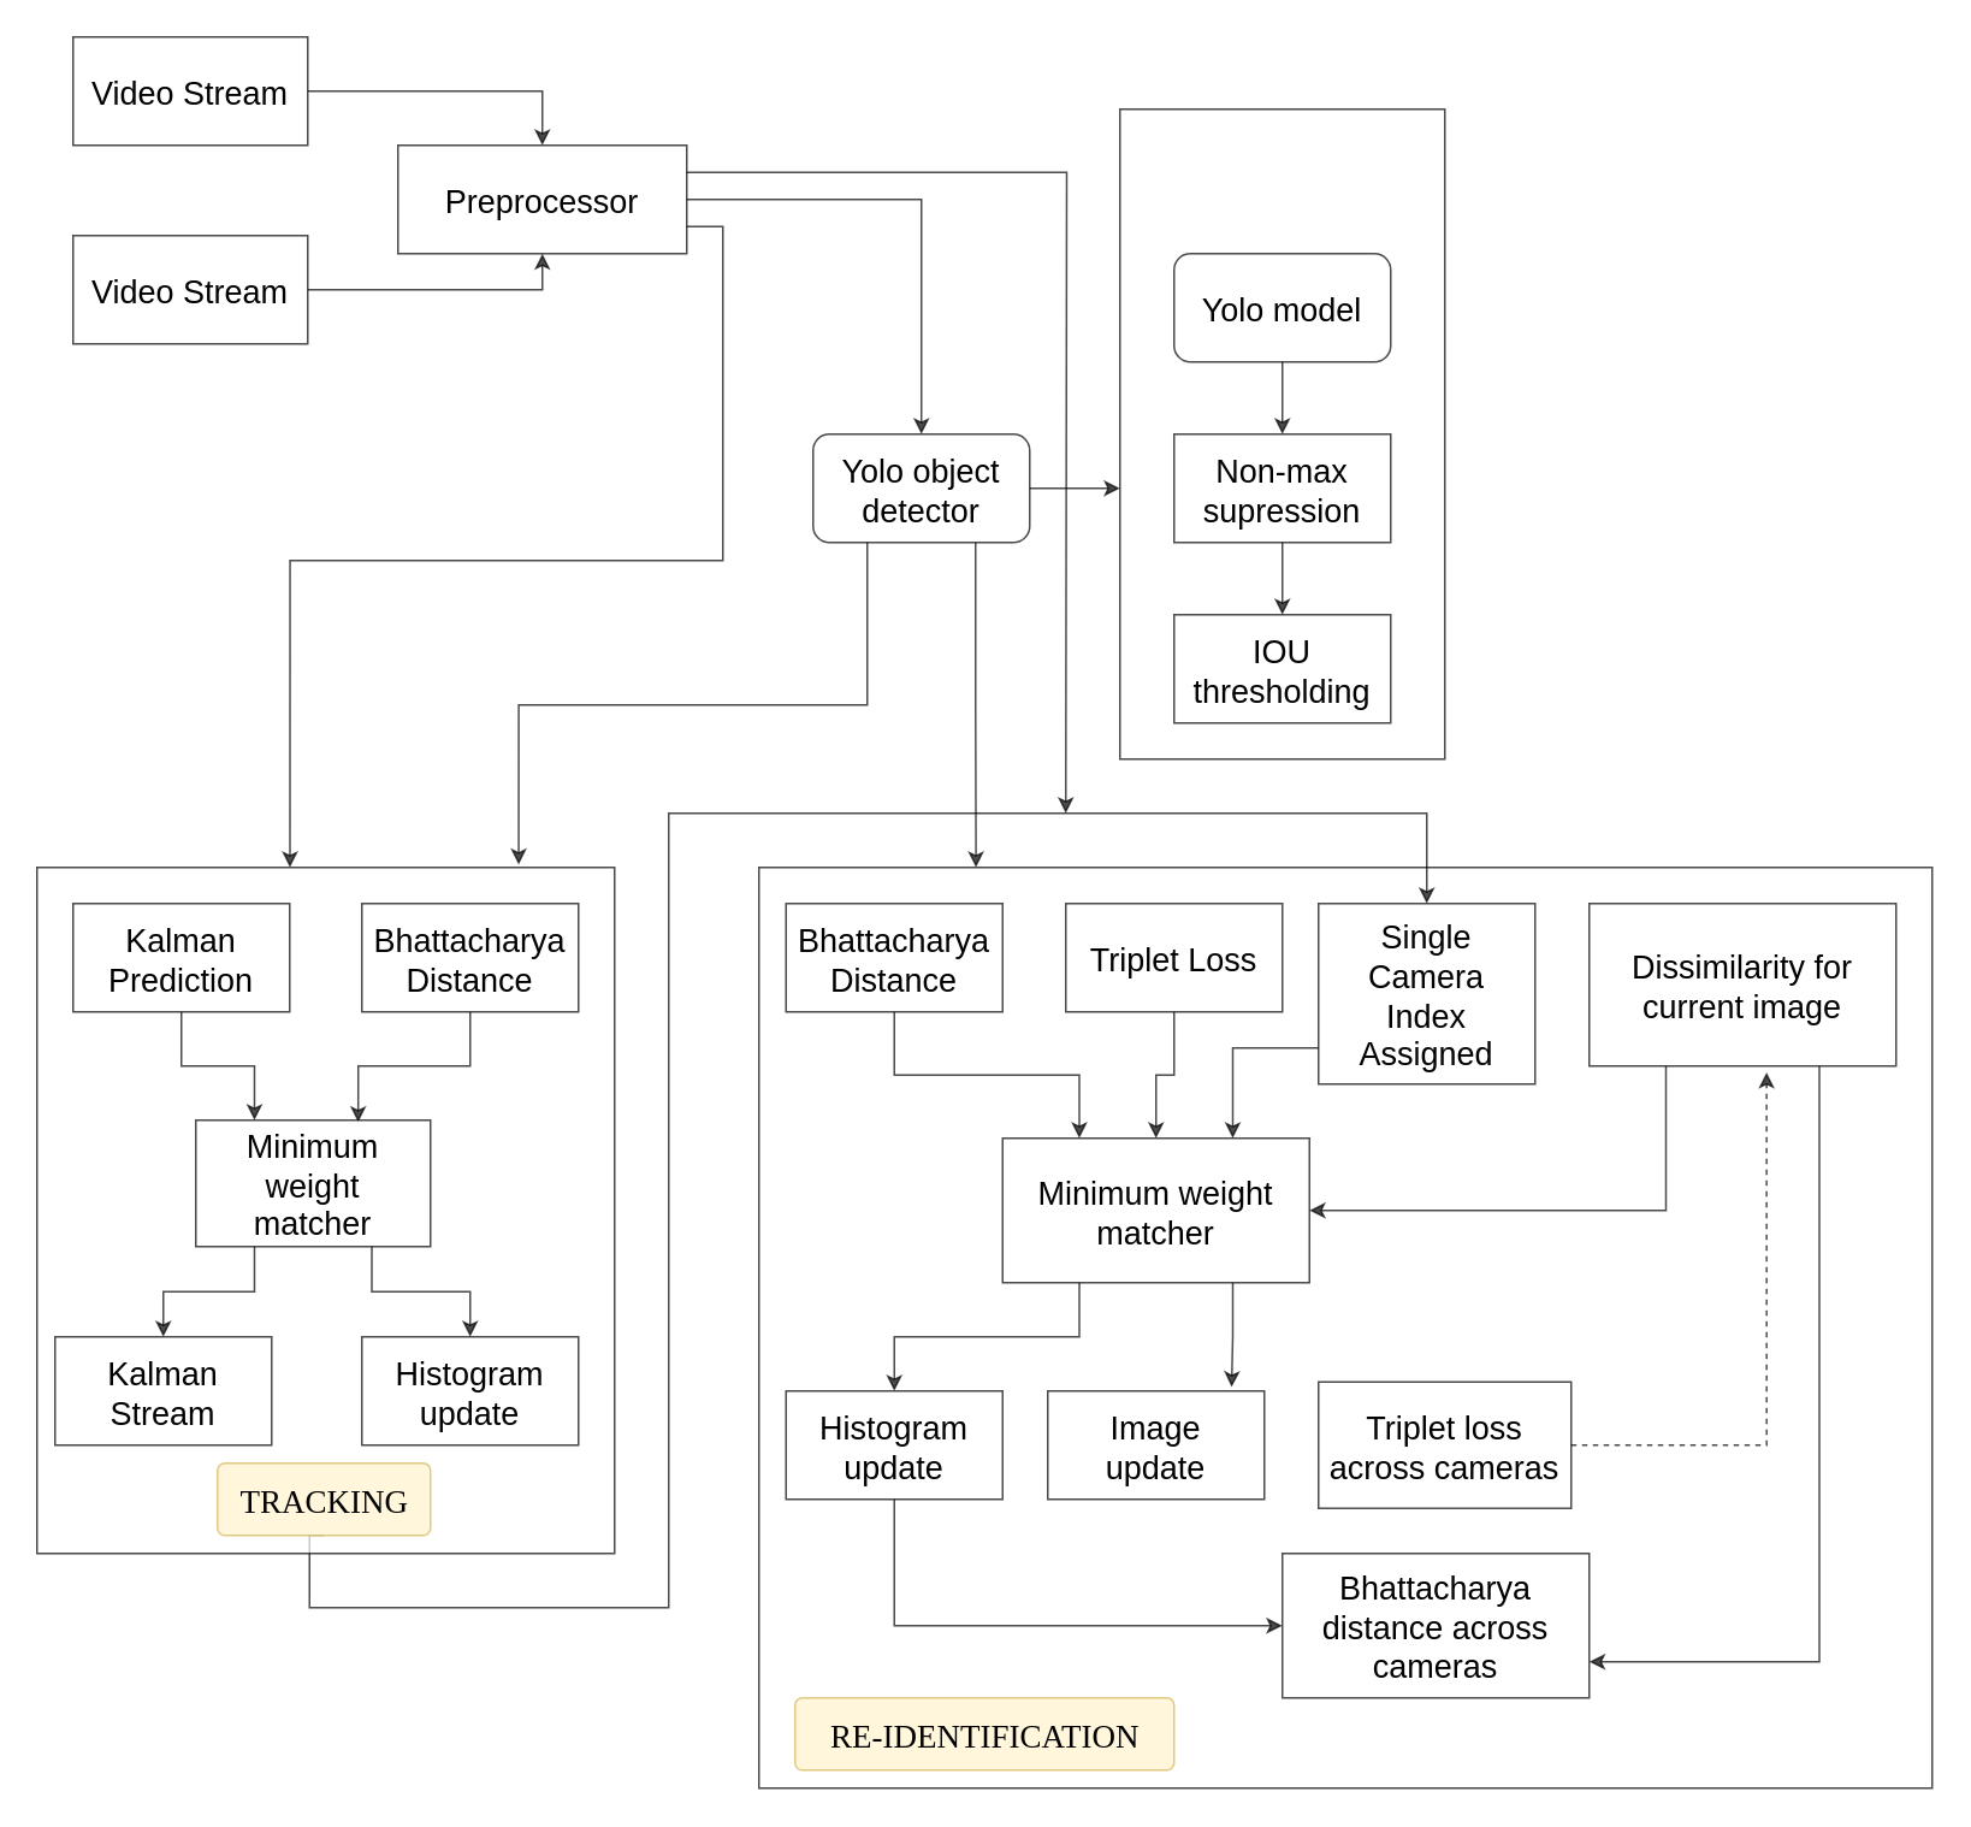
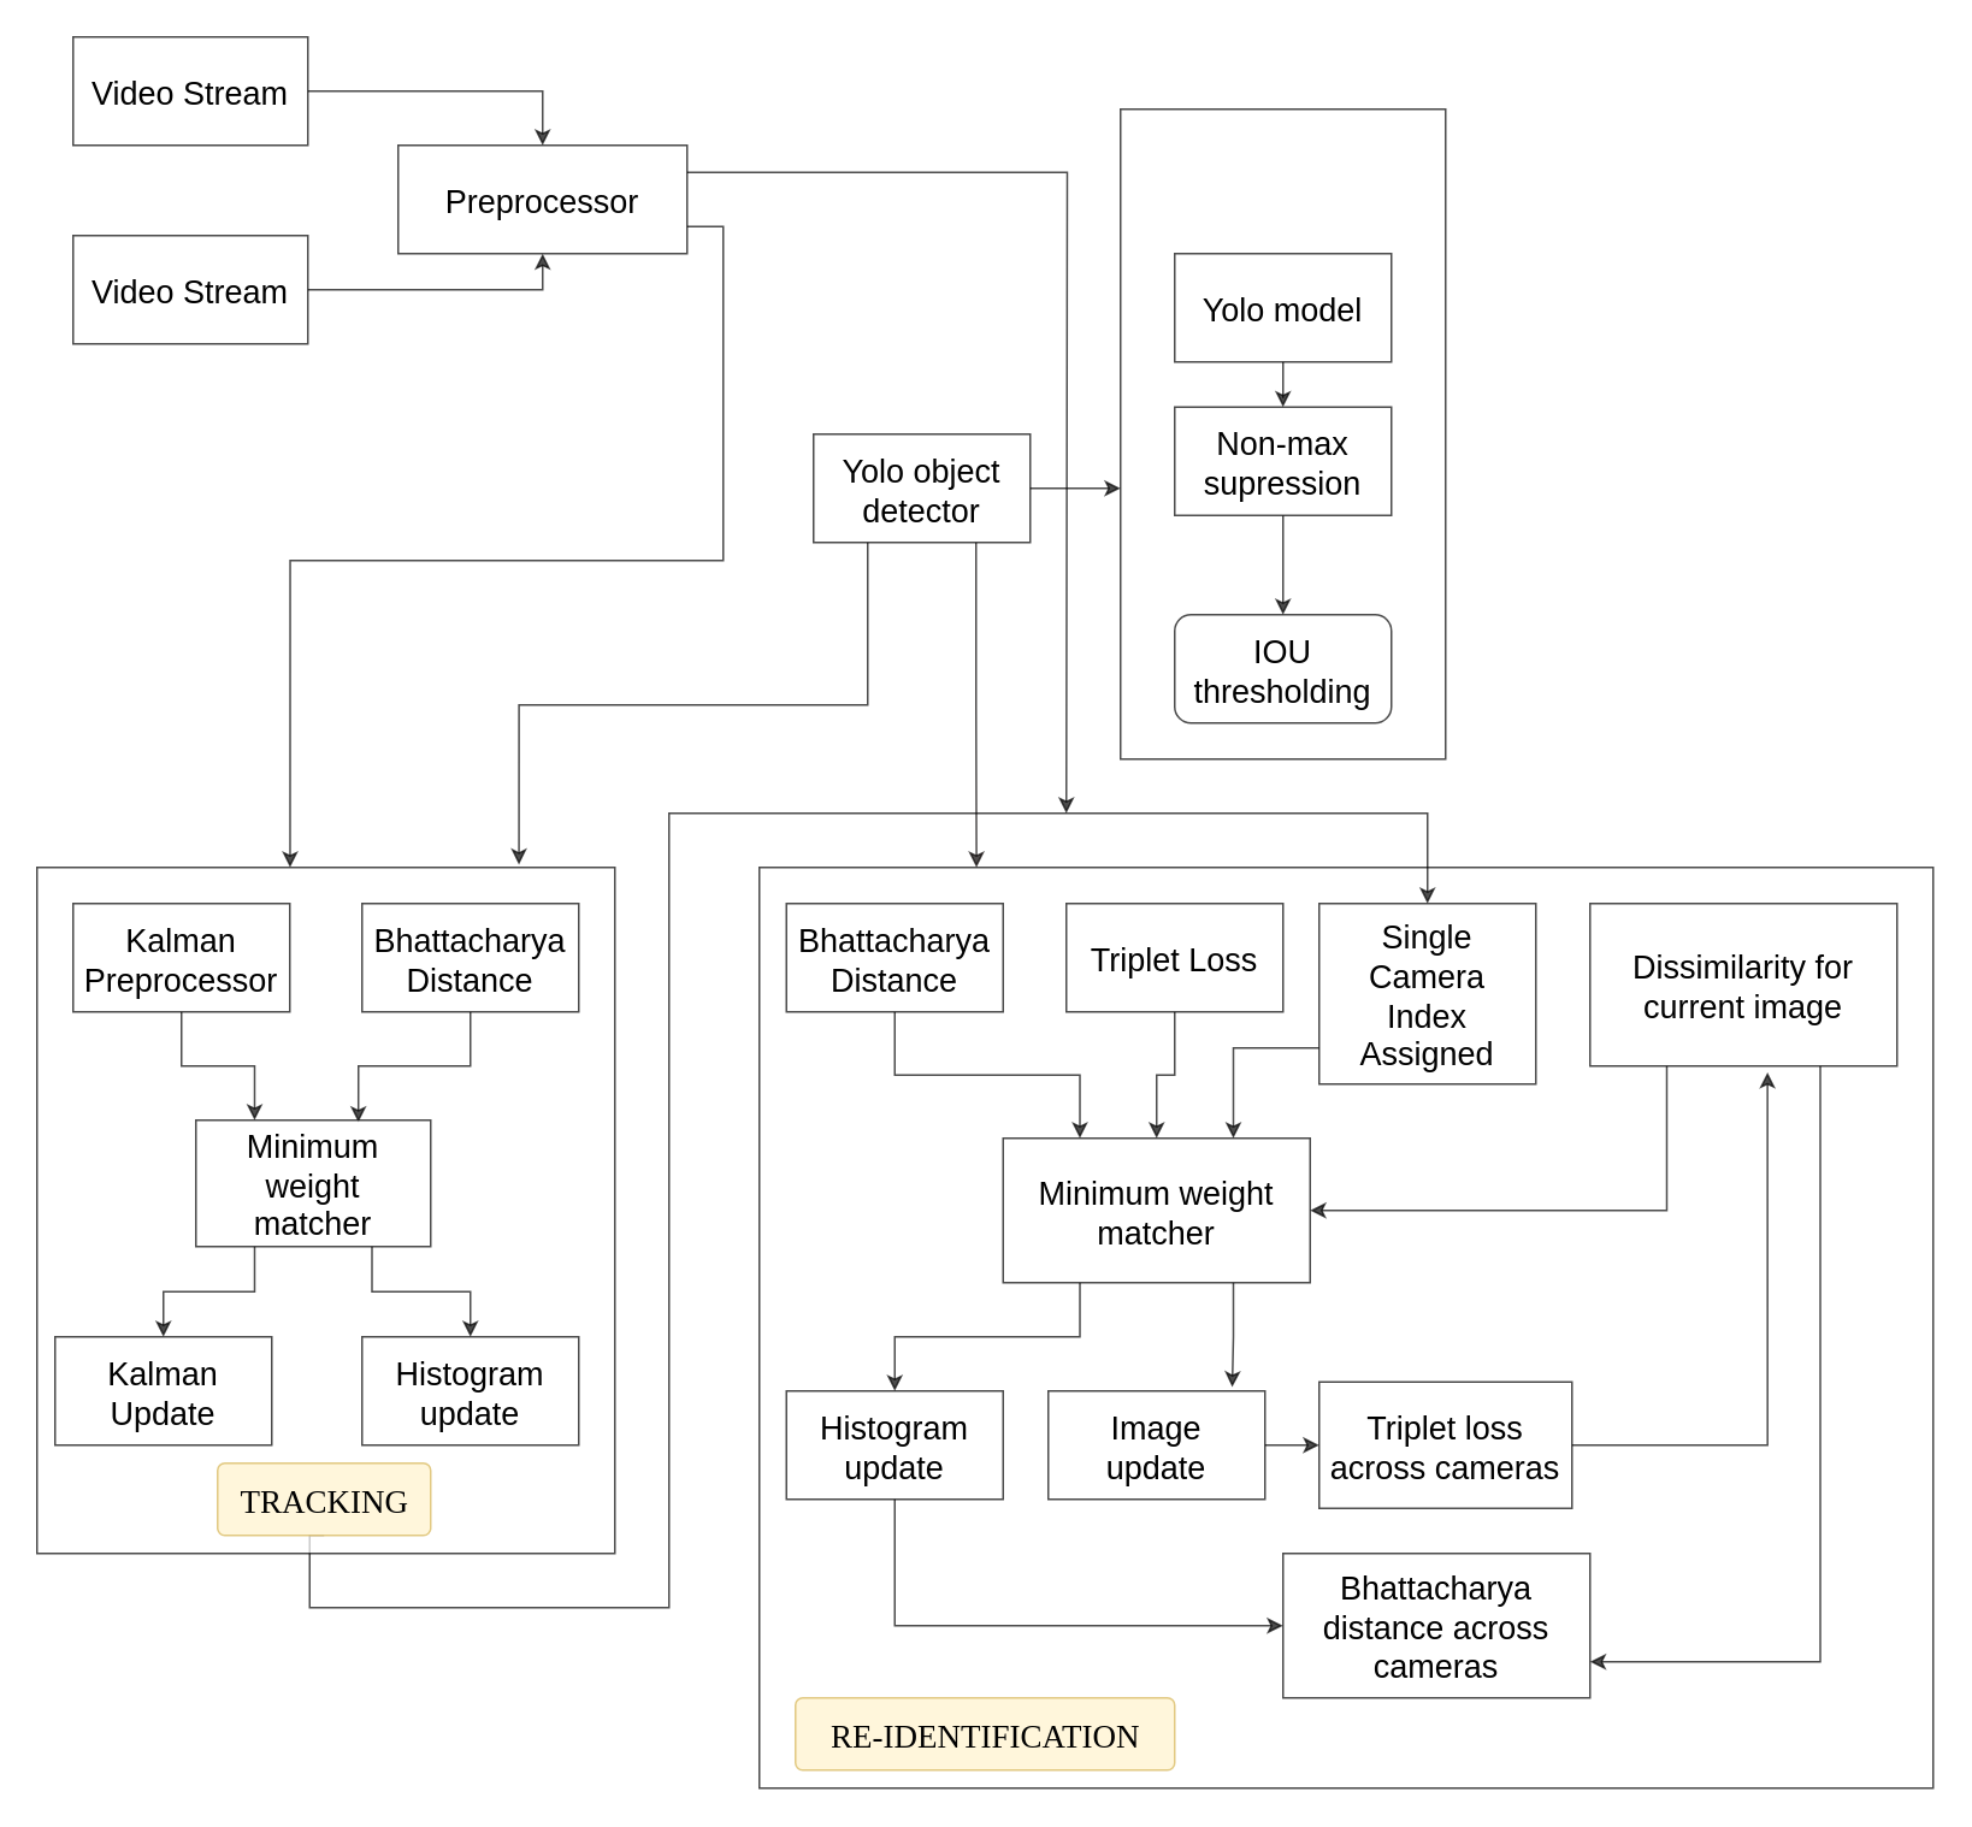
- <mxCell id="8" style="edgeStyle=orthogonalEdgeStyle;rounded=0;orthogonalLoop=1;jettySize=auto;html=1;exitX=1;exitY=0.5;exitDx=0;exitDy=0;fontSize=18;spacing=6;spacingTop=4;opacity=70;" edge="1" parent="1" source="11" target="15"><mxGeometry relative="1" as="geometry"><Array as="points"><mxPoint x="510" y="110" /></Array></mxGeometry></mxCell>
- <mxCell id="20" value="Yolo model" style="whiteSpace=wrap;html=1;fontSize=18;spacing=6;spacingTop=4;opacity=70;rounded=1;" vertex="1" parent="1"><mxGeometry x="650" y="140" width="120" height="60" as="geometry" /></mxCell>
+ <mxCell id="20" value="Yolo model" style="rounded=0;whiteSpace=wrap;html=1;fontSize=18;spacing=6;spacingTop=4;opacity=70;" vertex="1" parent="1"><mxGeometry x="650" y="140" width="120" height="60" as="geometry" /></mxCell>
- <mxCell id="15" value="Yolo object detector" style="whiteSpace=wrap;html=1;fontSize=18;spacing=6;spacingTop=4;opacity=70;rounded=1;" vertex="1" parent="1"><mxGeometry x="450" y="240" width="120" height="60" as="geometry" /></mxCell>
+ <mxCell id="15" value="Yolo object detector" style="rounded=0;whiteSpace=wrap;html=1;fontSize=18;spacing=6;spacingTop=4;opacity=70;" vertex="1" parent="1"><mxGeometry x="450" y="240" width="120" height="60" as="geometry" /></mxCell>
- <mxCell id="18" value="Non-max supression" style="rounded=0;whiteSpace=wrap;html=1;fontSize=18;spacing=6;spacingTop=4;opacity=70;" vertex="1" parent="1"><mxGeometry x="650" y="240" width="120" height="60" as="geometry" /></mxCell>
+ <mxCell id="18" value="Non-max supression" style="rounded=0;whiteSpace=wrap;html=1;fontSize=18;spacing=6;spacingTop=4;opacity=70;" vertex="1" parent="1"><mxGeometry x="650" y="225" width="120" height="60" as="geometry" /></mxCell>
- <mxCell id="16" value="IOU thresholding" style="rounded=0;whiteSpace=wrap;html=1;fontSize=18;spacing=6;spacingTop=4;opacity=70;" vertex="1" parent="1"><mxGeometry x="650" y="340" width="120" height="60" as="geometry" /></mxCell>
+ <mxCell id="16" value="IOU thresholding" style="whiteSpace=wrap;html=1;fontSize=18;spacing=6;spacingTop=4;opacity=70;rounded=1;" vertex="1" parent="1"><mxGeometry x="650" y="340" width="120" height="60" as="geometry" /></mxCell>
- <mxCell id="24" value="Kalman Prediction" style="rounded=0;whiteSpace=wrap;html=1;fontSize=18;spacing=6;spacingTop=4;opacity=70;" vertex="1" parent="1"><mxGeometry x="40" y="500" width="120" height="60" as="geometry" /></mxCell>
+ <mxCell id="24" value="Kalman Preprocessor" style="rounded=0;whiteSpace=wrap;html=1;fontSize=18;spacing=6;spacingTop=4;opacity=70;" vertex="1" parent="1"><mxGeometry x="40" y="500" width="120" height="60" as="geometry" /></mxCell>
- <mxCell id="45" style="edgeStyle=orthogonalEdgeStyle;rounded=0;orthogonalLoop=1;jettySize=auto;html=1;exitX=1;exitY=0.5;exitDx=0;exitDy=0;entryX=0.578;entryY=1.039;entryDx=0;entryDy=0;entryPerimeter=0;fontSize=18;spacing=6;spacingTop=4;opacity=70;dashed=1;" edge="1" parent="1" source="46" target="49"><mxGeometry relative="1" as="geometry" /></mxCell>
+ <mxCell id="45" style="edgeStyle=orthogonalEdgeStyle;rounded=0;orthogonalLoop=1;jettySize=auto;html=1;exitX=1;exitY=0.5;exitDx=0;exitDy=0;entryX=0.578;entryY=1.039;entryDx=0;entryDy=0;entryPerimeter=0;fontSize=18;spacing=6;spacingTop=4;opacity=70;" edge="1" parent="1" source="46" target="49"><mxGeometry relative="1" as="geometry" /></mxCell>
- <mxCell id="30" value="Kalman Stream" style="rounded=0;whiteSpace=wrap;html=1;fontSize=18;spacing=6;spacingTop=4;opacity=70;" vertex="1" parent="1"><mxGeometry x="30" y="740" width="120" height="60" as="geometry" /></mxCell>
+ <mxCell id="30" value="Kalman Update" style="rounded=0;whiteSpace=wrap;html=1;fontSize=18;spacing=6;spacingTop=4;opacity=70;" vertex="1" parent="1"><mxGeometry x="30" y="740" width="120" height="60" as="geometry" /></mxCell>
+ <mxCell id="41" value="" style="edgeStyle=orthogonalEdgeStyle;rounded=0;orthogonalLoop=1;jettySize=auto;html=1;fontSize=18;spacing=6;spacingTop=4;opacity=70;" edge="1" parent="1" source="42" target="46"><mxGeometry relative="1" as="geometry" /></mxCell>
